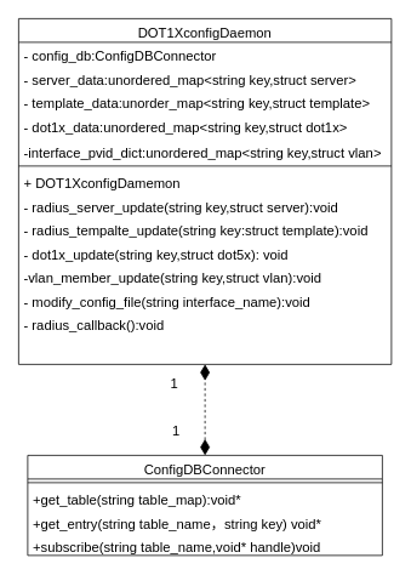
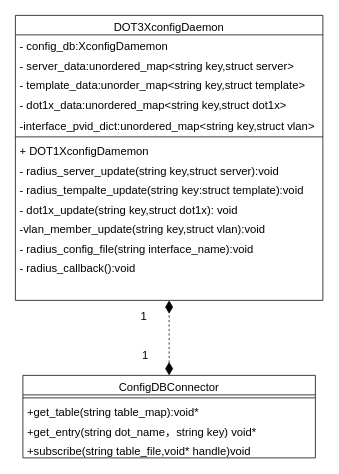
- <mxCell id="2" value="DOT1XconfigDaemon" style="swimlane;fontStyle=0;align=center;verticalAlign=top;childLayout=stackLayout;horizontal=1;startSize=26;horizontalStack=0;resizeParent=1;resizeLast=0;collapsible=1;marginBottom=0;rounded=0;shadow=0;strokeWidth=1;fontSize=15;" parent="1" vertex="1"><mxGeometry x="20" y="20" width="410" height="380" as="geometry"><mxRectangle x="230" y="140" width="160" height="26" as="alternateBounds" /></mxGeometry></mxCell>
+ <mxCell id="2" value="DOT3XconfigDaemon" style="swimlane;fontStyle=0;align=center;verticalAlign=top;childLayout=stackLayout;horizontal=1;startSize=26;horizontalStack=0;resizeParent=1;resizeLast=0;collapsible=1;marginBottom=0;rounded=0;shadow=0;strokeWidth=1;fontSize=15;" parent="1" vertex="1"><mxGeometry x="20" y="20" width="410" height="380" as="geometry"><mxRectangle x="230" y="140" width="160" height="26" as="alternateBounds" /></mxGeometry></mxCell>
- <mxCell id="3" value="- config_db:ConfigDBConnector" style="text;align=left;verticalAlign=top;spacingLeft=4;spacingRight=4;overflow=hidden;rotatable=0;points=[[0,0.5],[1,0.5]];portConstraint=eastwest;fontSize=15;" parent="2" vertex="1"><mxGeometry y="26" width="410" height="26" as="geometry" /></mxCell>
+ <mxCell id="3" value="- config_db:XconfigDamemon" style="text;align=left;verticalAlign=top;spacingLeft=4;spacingRight=4;overflow=hidden;rotatable=0;points=[[0,0.5],[1,0.5]];portConstraint=eastwest;fontSize=15;" parent="2" vertex="1"><mxGeometry y="26" width="410" height="26" as="geometry" /></mxCell>
- <mxCell id="12" value="- dot1x_update(string key,struct dot5x): void" style="text;align=left;verticalAlign=top;spacingLeft=4;spacingRight=4;overflow=hidden;rotatable=0;points=[[0,0.5],[1,0.5]];portConstraint=eastwest;rounded=0;shadow=0;html=0;fontSize=15;" parent="2" vertex="1"><mxGeometry y="244" width="410" height="26" as="geometry" /></mxCell>
+ <mxCell id="12" value="- dot1x_update(string key,struct dot1x): void" style="text;align=left;verticalAlign=top;spacingLeft=4;spacingRight=4;overflow=hidden;rotatable=0;points=[[0,0.5],[1,0.5]];portConstraint=eastwest;rounded=0;shadow=0;html=0;fontSize=15;" parent="2" vertex="1"><mxGeometry y="244" width="410" height="26" as="geometry" /></mxCell>
- <mxCell id="14" value="- modify_config_file(string interface_name):void " style="text;align=left;verticalAlign=top;spacingLeft=4;spacingRight=4;overflow=hidden;rotatable=0;points=[[0,0.5],[1,0.5]];portConstraint=eastwest;rounded=0;shadow=0;html=0;fontSize=15;" parent="2" vertex="1"><mxGeometry y="296" width="410" height="26" as="geometry" /></mxCell>
+ <mxCell id="14" value="- radius_config_file(string interface_name):void " style="text;align=left;verticalAlign=top;spacingLeft=4;spacingRight=4;overflow=hidden;rotatable=0;points=[[0,0.5],[1,0.5]];portConstraint=eastwest;rounded=0;shadow=0;html=0;fontSize=15;" parent="2" vertex="1"><mxGeometry y="296" width="410" height="26" as="geometry" /></mxCell>
- <mxCell id="19" value="+get_entry(string table_name，string key) void*" style="text;align=left;verticalAlign=top;spacingLeft=4;spacingRight=4;overflow=hidden;rotatable=0;points=[[0,0.5],[1,0.5]];portConstraint=eastwest;rounded=0;shadow=0;html=0;fontSize=15;" parent="16" vertex="1"><mxGeometry y="60" width="390" height="26" as="geometry" /></mxCell>
+ <mxCell id="19" value="+get_entry(string dot_name，string key) void*" style="text;align=left;verticalAlign=top;spacingLeft=4;spacingRight=4;overflow=hidden;rotatable=0;points=[[0,0.5],[1,0.5]];portConstraint=eastwest;rounded=0;shadow=0;html=0;fontSize=15;" parent="16" vertex="1"><mxGeometry y="60" width="390" height="26" as="geometry" /></mxCell>
- <mxCell id="20" value="+subscribe(string table_name,void* handle)void" style="text;align=left;verticalAlign=top;spacingLeft=4;spacingRight=4;overflow=hidden;rotatable=0;points=[[0,0.5],[1,0.5]];portConstraint=eastwest;rounded=0;shadow=0;html=0;fontSize=15;" parent="16" vertex="1"><mxGeometry y="86" width="390" height="24" as="geometry" /></mxCell>
+ <mxCell id="20" value="+subscribe(string table_file,void* handle)void" style="text;align=left;verticalAlign=top;spacingLeft=4;spacingRight=4;overflow=hidden;rotatable=0;points=[[0,0.5],[1,0.5]];portConstraint=eastwest;rounded=0;shadow=0;html=0;fontSize=15;" parent="16" vertex="1"><mxGeometry y="86" width="390" height="24" as="geometry" /></mxCell>
